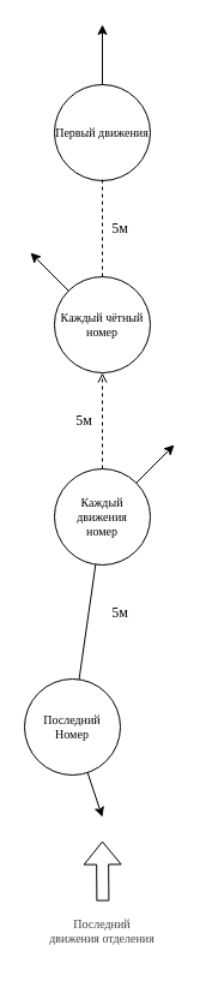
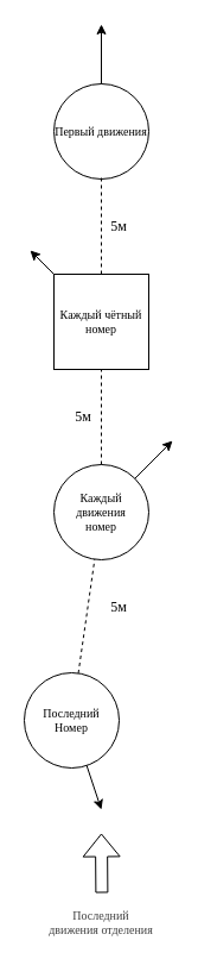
- <mxCell id="8" value="&lt;div&gt;Каждый чётный&lt;/div&gt;&lt;div&gt;номер&lt;/div&gt;" style="ellipse;whiteSpace=wrap;html=1;aspect=fixed;fontFamily=Comfortaa;fontSource=https%3A%2F%2Ffonts.googleapis.com%2Fcss%3Ffamily%3DComfortaa;fontSize=10;fillColor=none;" parent="1" vertex="1"><mxGeometry x="45" y="230" width="80" height="80" as="geometry" /></mxCell>
+ <mxCell id="8" value="&lt;div&gt;Каждый чётный&lt;/div&gt;&lt;div&gt;номер&lt;/div&gt;" style="whiteSpace=wrap;html=1;aspect=fixed;fontFamily=Comfortaa;fontSource=https%3A%2F%2Ffonts.googleapis.com%2Fcss%3Ffamily%3DComfortaa;fontSize=10;fillColor=none;rounded=0;" parent="1" vertex="1"><mxGeometry x="45" y="230" width="80" height="80" as="geometry" /></mxCell>
- <mxCell id="5" value="" style="endArrow=open;dashed=1;html=1;rounded=0;" parent="1" source="9" target="8" edge="1"><mxGeometry width="50" height="50" relative="1" as="geometry"><mxPoint x="85" y="476" as="sourcePoint" /><mxPoint x="85" y="320" as="targetPoint" /></mxGeometry></mxCell>
+ <mxCell id="5" value="" style="endArrow=none;dashed=1;html=1;rounded=0;" parent="1" source="9" target="8" edge="1"><mxGeometry width="50" height="50" relative="1" as="geometry"><mxPoint x="85" y="476" as="sourcePoint" /><mxPoint x="85" y="320" as="targetPoint" /></mxGeometry></mxCell>
- <mxCell id="6" value="" style="endArrow=none;dashed=0;html=1;rounded=0;curved=0;" parent="1" source="10" target="9" edge="1"><mxGeometry width="50" height="50" relative="1" as="geometry"><mxPoint x="85" y="656" as="sourcePoint" /><mxPoint x="85" y="576" as="targetPoint" /></mxGeometry></mxCell>
+ <mxCell id="6" value="" style="endArrow=none;dashed=1;html=1;rounded=0;curved=0;" parent="1" source="10" target="9" edge="1"><mxGeometry width="50" height="50" relative="1" as="geometry"><mxPoint x="85" y="656" as="sourcePoint" /><mxPoint x="85" y="576" as="targetPoint" /></mxGeometry></mxCell>
